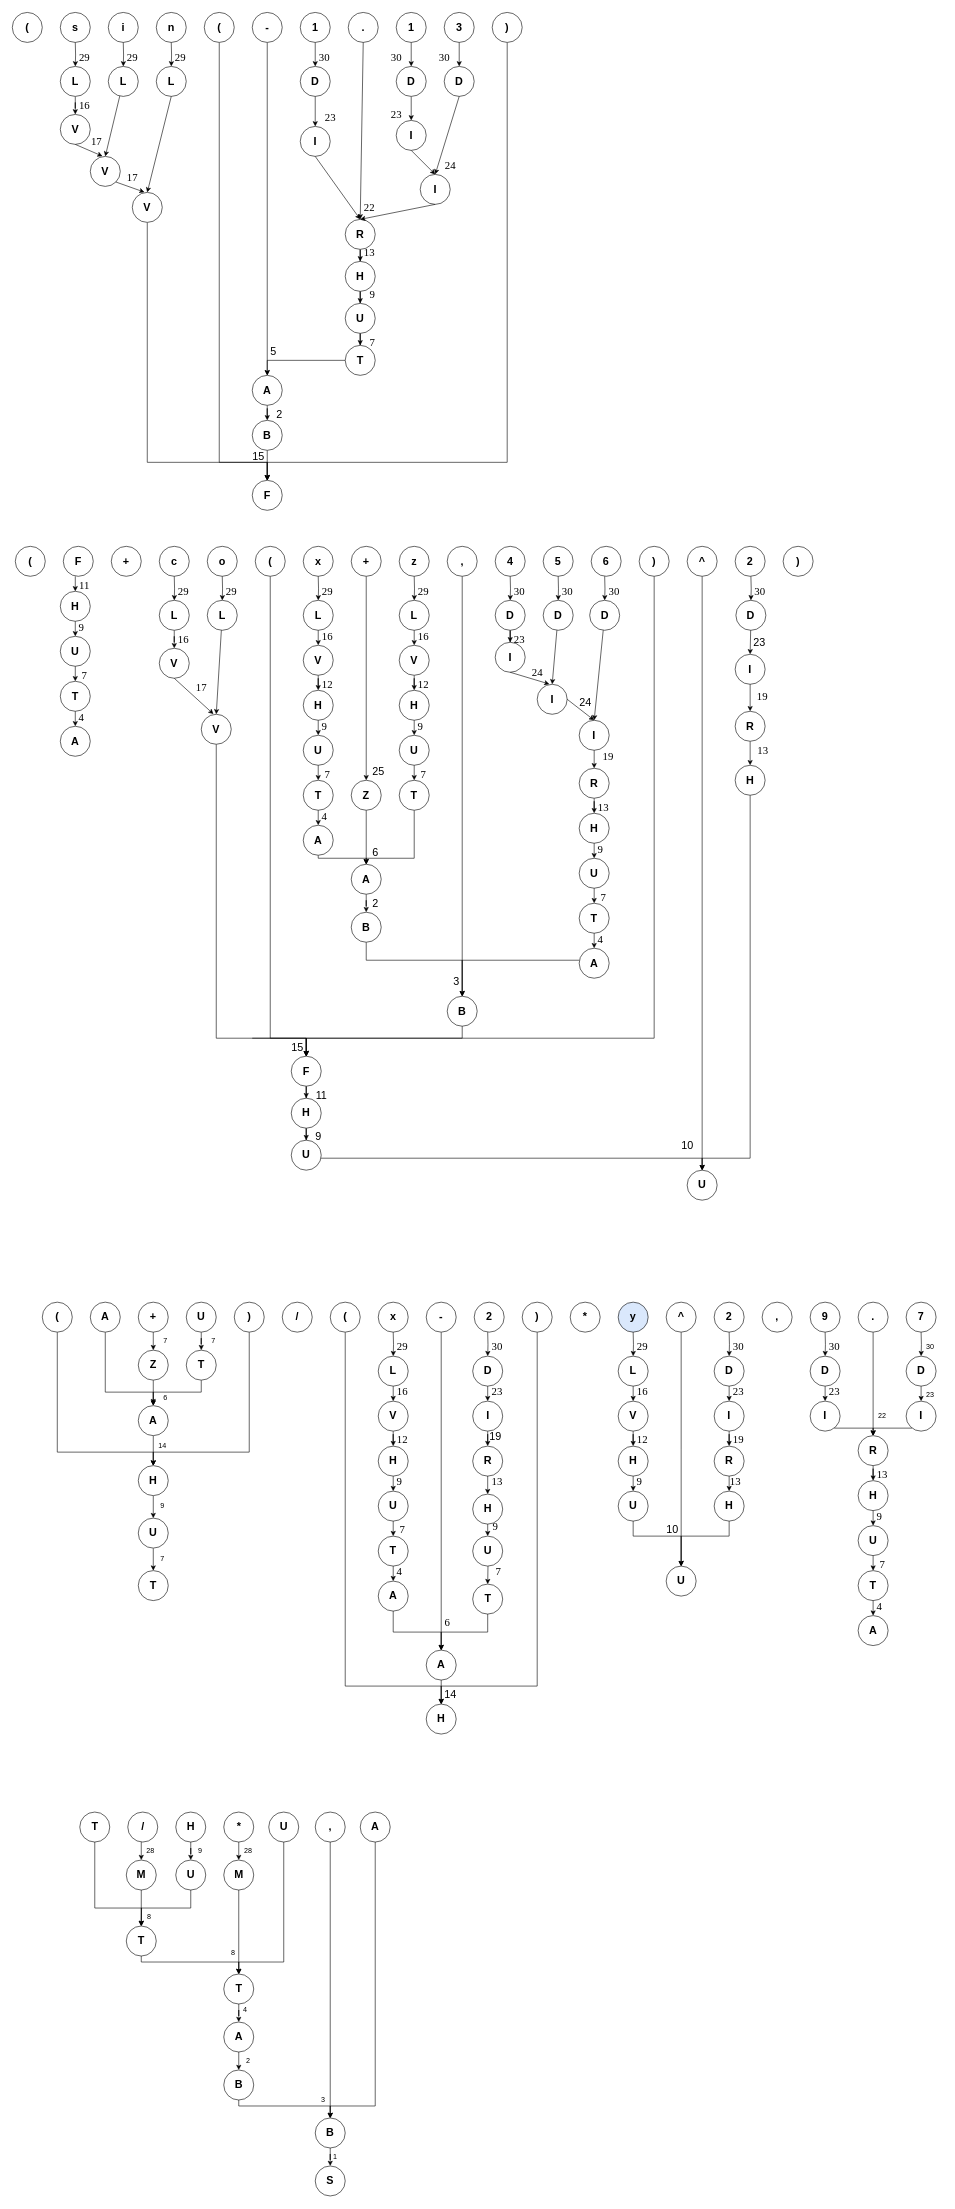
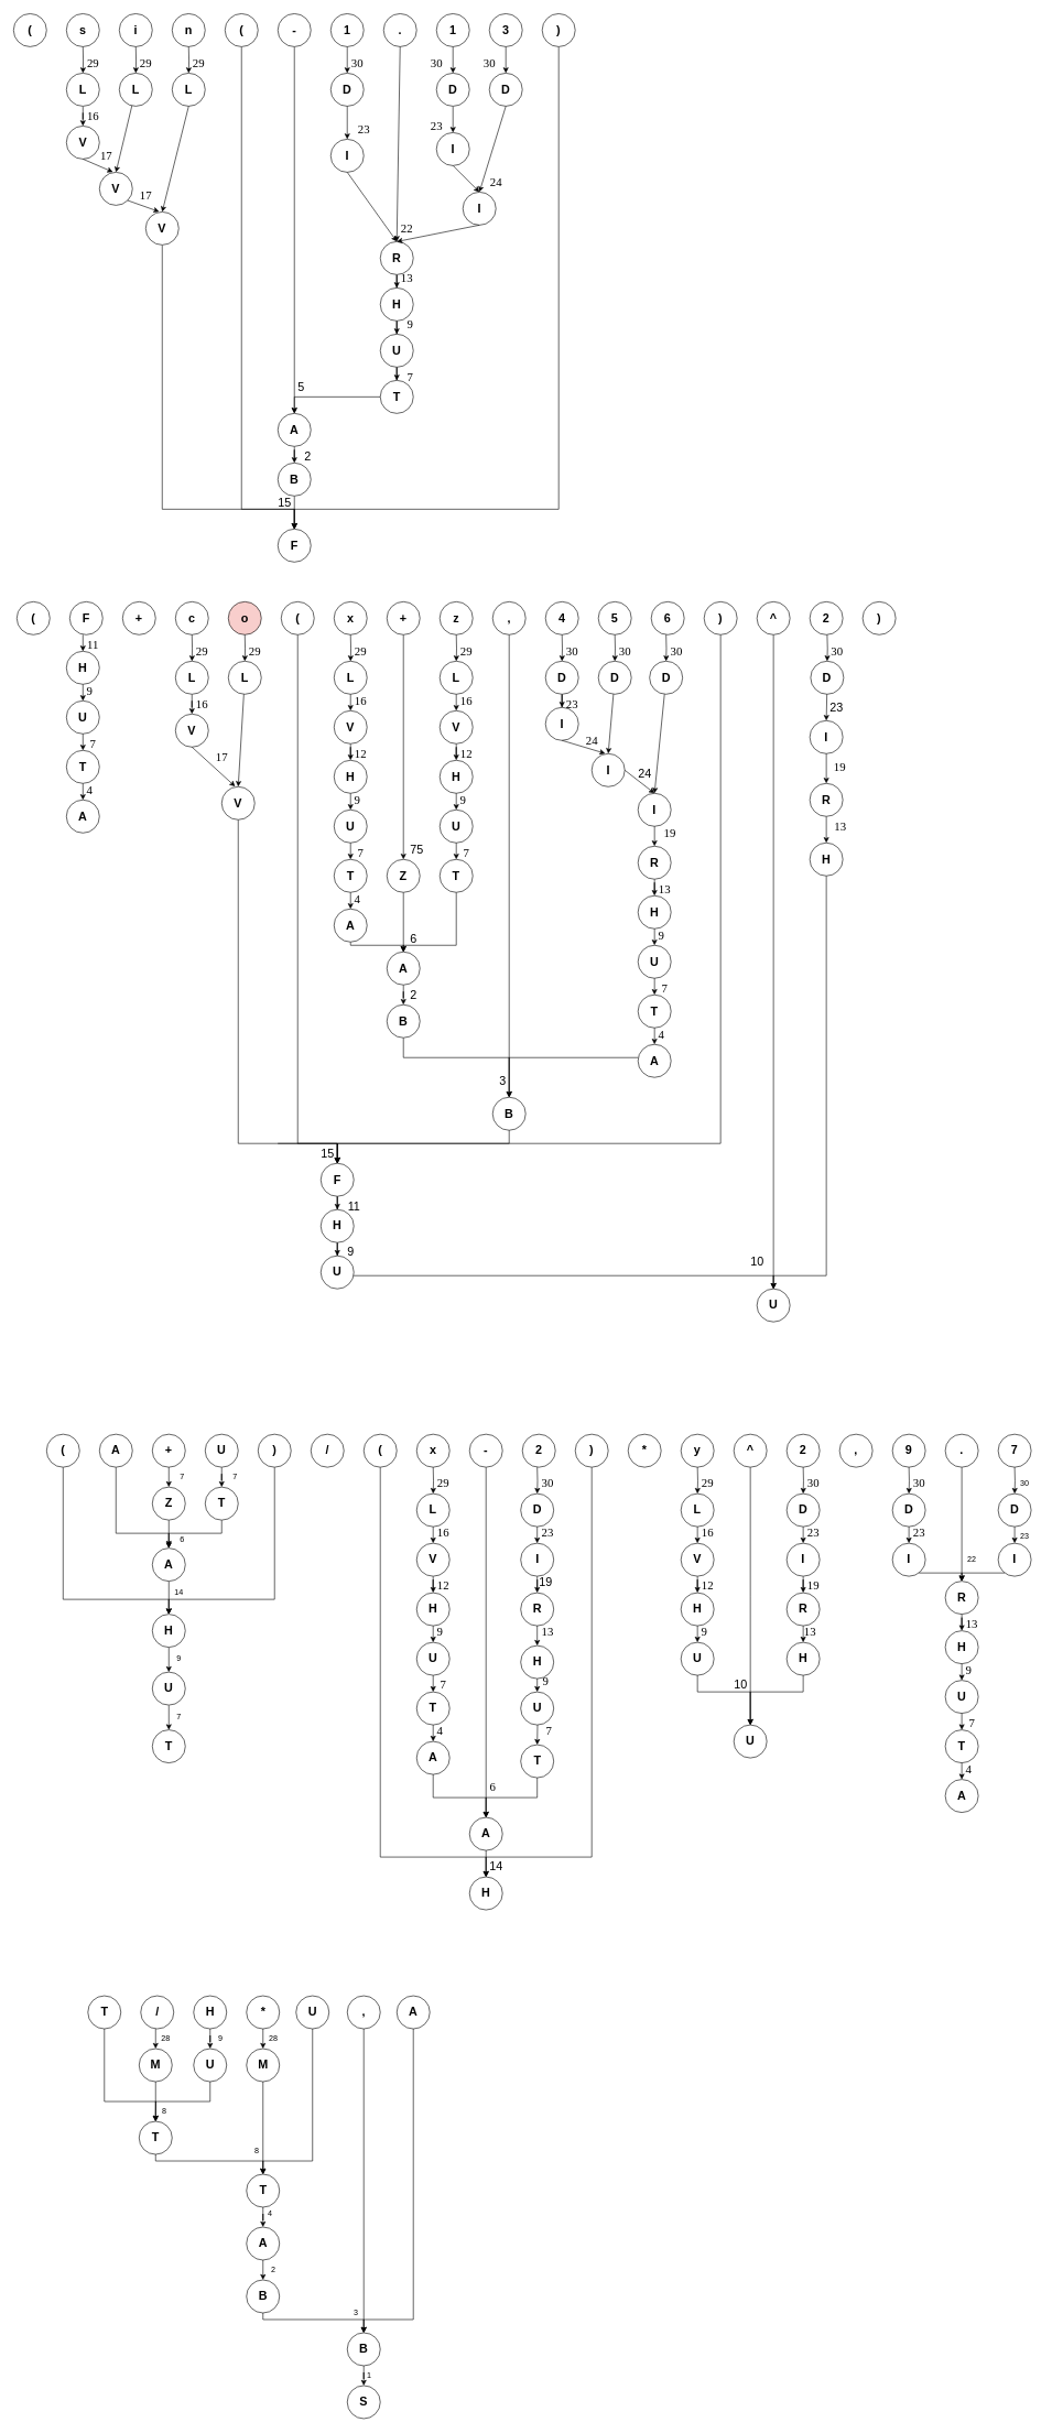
- <mxCell id="81" value="o" style="ellipse;whiteSpace=wrap;html=1;aspect=fixed;fontSize=18;fontStyle=1" vertex="1" parent="1"><mxGeometry x="345" y="910" width="50" height="50" as="geometry" /></mxCell>
+ <mxCell id="81" value="o" style="ellipse;whiteSpace=wrap;html=1;aspect=fixed;fontSize=18;fontStyle=1;fillColor=#f8cecc;" vertex="1" parent="1"><mxGeometry x="345" y="910" width="50" height="50" as="geometry" /></mxCell>
- <mxCell id="152" value="25" style="text;html=1;align=center;verticalAlign=middle;resizable=0;points=[];autosize=1;strokeColor=none;fillColor=none;fontSize=18;" vertex="1" parent="1"><mxGeometry x="610" y="1265" width="40" height="40" as="geometry" /></mxCell>
+ <mxCell id="152" value="75" style="text;html=1;align=center;verticalAlign=middle;resizable=0;points=[];autosize=1;strokeColor=none;fillColor=none;fontSize=18;" vertex="1" parent="1"><mxGeometry x="610" y="1265" width="40" height="40" as="geometry" /></mxCell>
- <mxCell id="251" value="y" style="ellipse;whiteSpace=wrap;html=1;aspect=fixed;fontSize=18;fontStyle=1;fillColor=#dae8fc;" vertex="1" parent="1"><mxGeometry x="1030" y="2170" width="50" height="50" as="geometry" /></mxCell>
+ <mxCell id="251" value="y" style="ellipse;whiteSpace=wrap;html=1;aspect=fixed;fontSize=18;fontStyle=1" vertex="1" parent="1"><mxGeometry x="1030" y="2170" width="50" height="50" as="geometry" /></mxCell>
